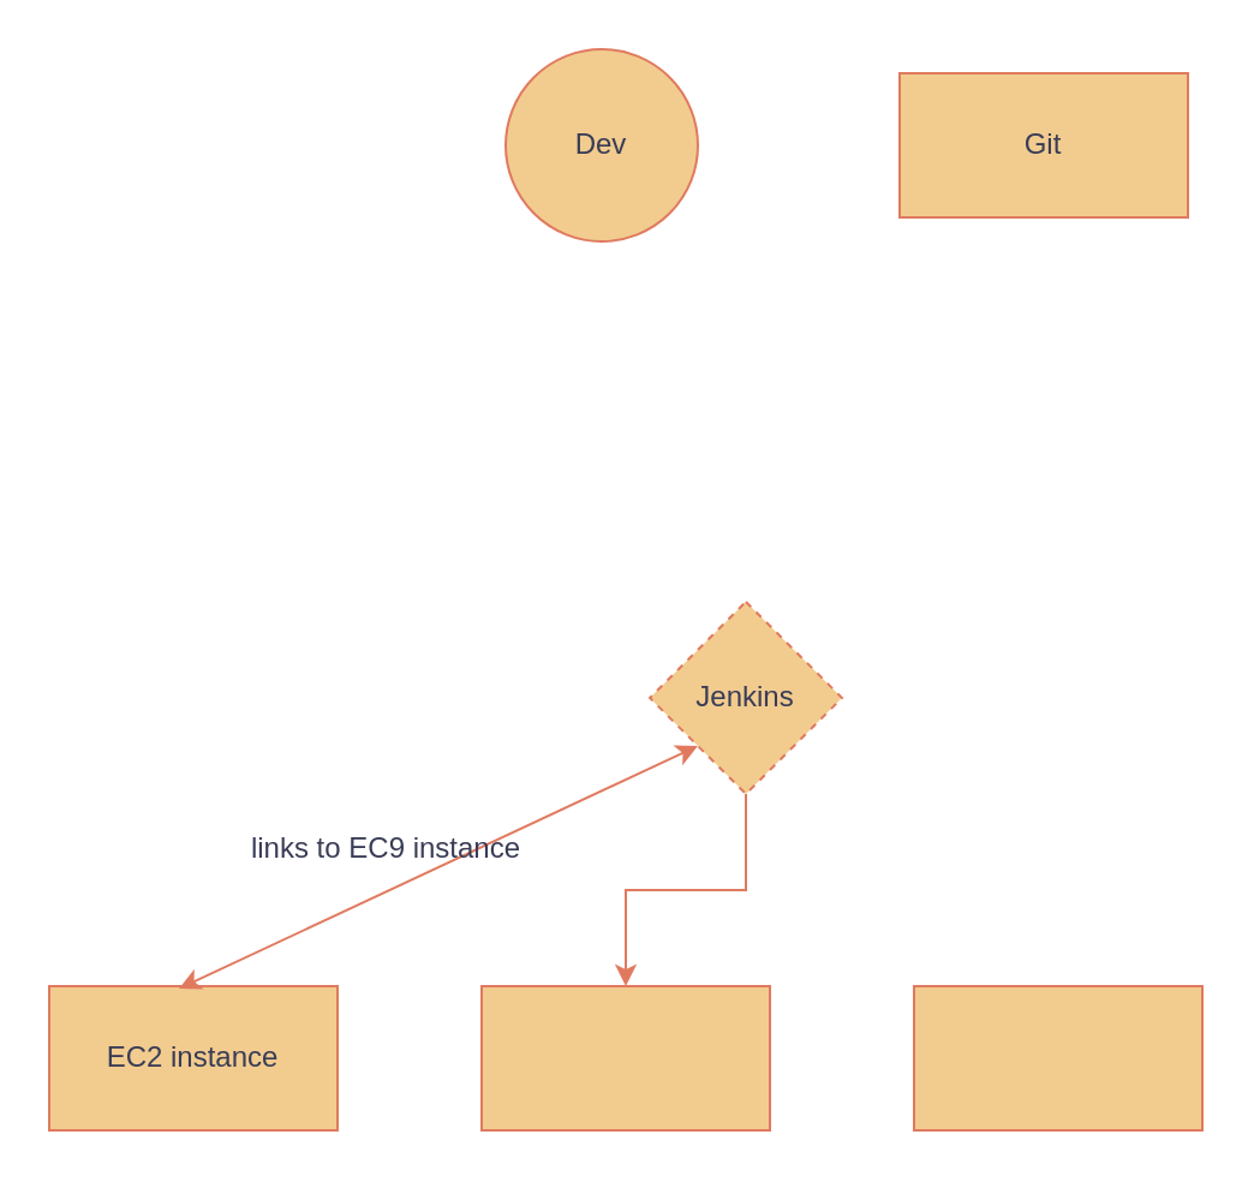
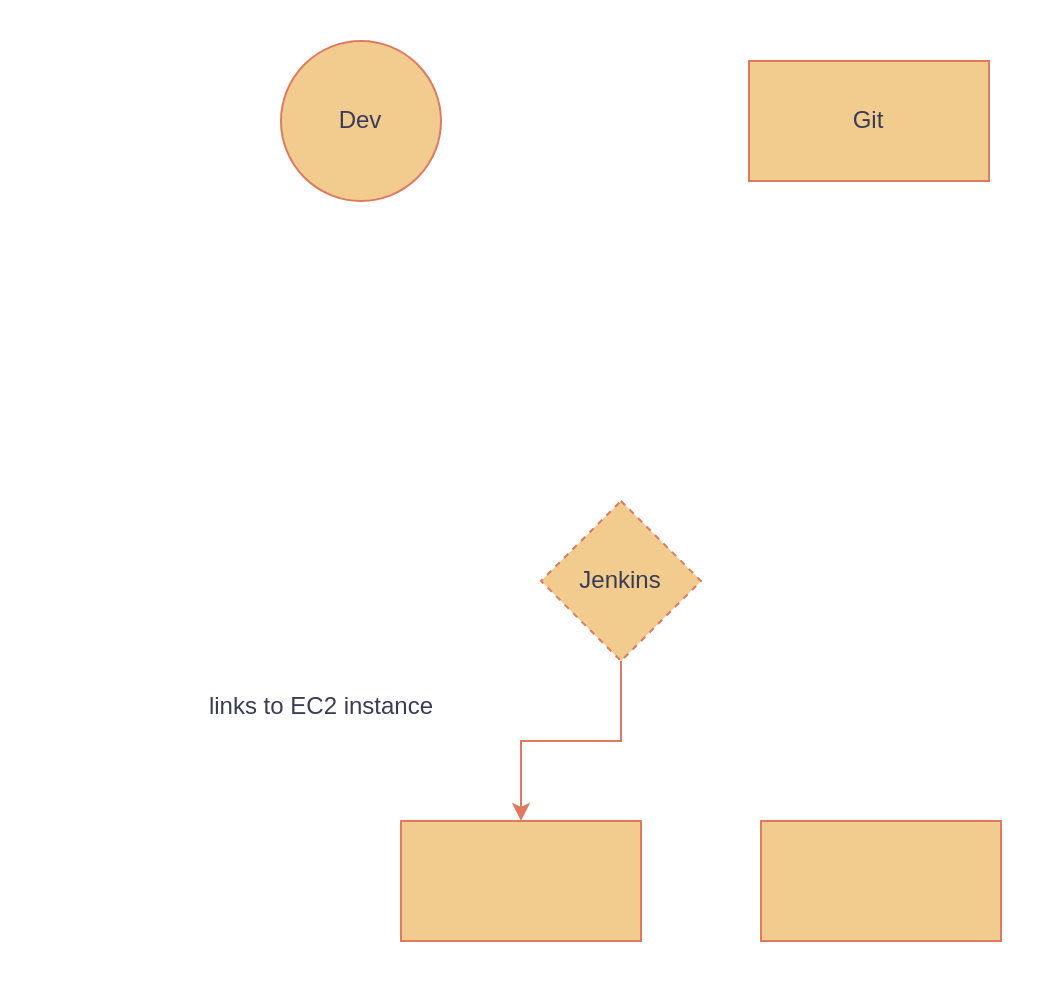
- <mxCell id="2" value="Dev" style="ellipse;whiteSpace=wrap;html=1;strokeColor=#E07A5F;fontColor=#393C56;fillColor=#F2CC8F;labelBackgroundColor=none;" vertex="1" parent="1"><mxGeometry x="210" y="20" width="80" height="80" as="geometry" /></mxCell>
+ <mxCell id="2" value="Dev" style="ellipse;whiteSpace=wrap;html=1;strokeColor=#E07A5F;fontColor=#393C56;fillColor=#F2CC8F;labelBackgroundColor=none;" vertex="1" parent="1"><mxGeometry x="140" y="20" width="80" height="80" as="geometry" /></mxCell>
- <mxCell id="10" value="links to EC9 instance" style="text;html=1;align=center;verticalAlign=middle;resizable=0;points=[];autosize=1;strokeColor=none;fillColor=none;fontColor=#393C56;" vertex="1" parent="1"><mxGeometry x="95" y="338" width="130" height="30" as="geometry" /></mxCell>
+ <mxCell id="10" value="links to EC2 instance" style="text;html=1;align=center;verticalAlign=middle;resizable=0;points=[];autosize=1;strokeColor=none;fillColor=none;fontColor=#393C56;" vertex="1" parent="1"><mxGeometry x="95" y="338" width="130" height="30" as="geometry" /></mxCell>
- <mxCell id="9" value="" style="endArrow=classic;startArrow=classic;html=1;rounded=0;strokeColor=#E07A5F;fontColor=#393C56;fillColor=#F2CC8F;entryX=0;entryY=1;entryDx=0;entryDy=0;exitX=0.45;exitY=0.017;exitDx=0;exitDy=0;exitPerimeter=0;" edge="1" parent="1" source="6" target="5"><mxGeometry width="50" height="50" relative="1" as="geometry"><mxPoint x="120" y="380" as="sourcePoint" /><mxPoint x="170" y="330" as="targetPoint" /><Array as="points" /></mxGeometry></mxCell>
- <mxCell id="6" value="EC2 instance" style="rounded=0;whiteSpace=wrap;html=1;strokeColor=#E07A5F;fontColor=#393C56;fillColor=#F2CC8F;" vertex="1" parent="1"><mxGeometry x="20" y="410" width="120" height="60" as="geometry" /></mxCell>
